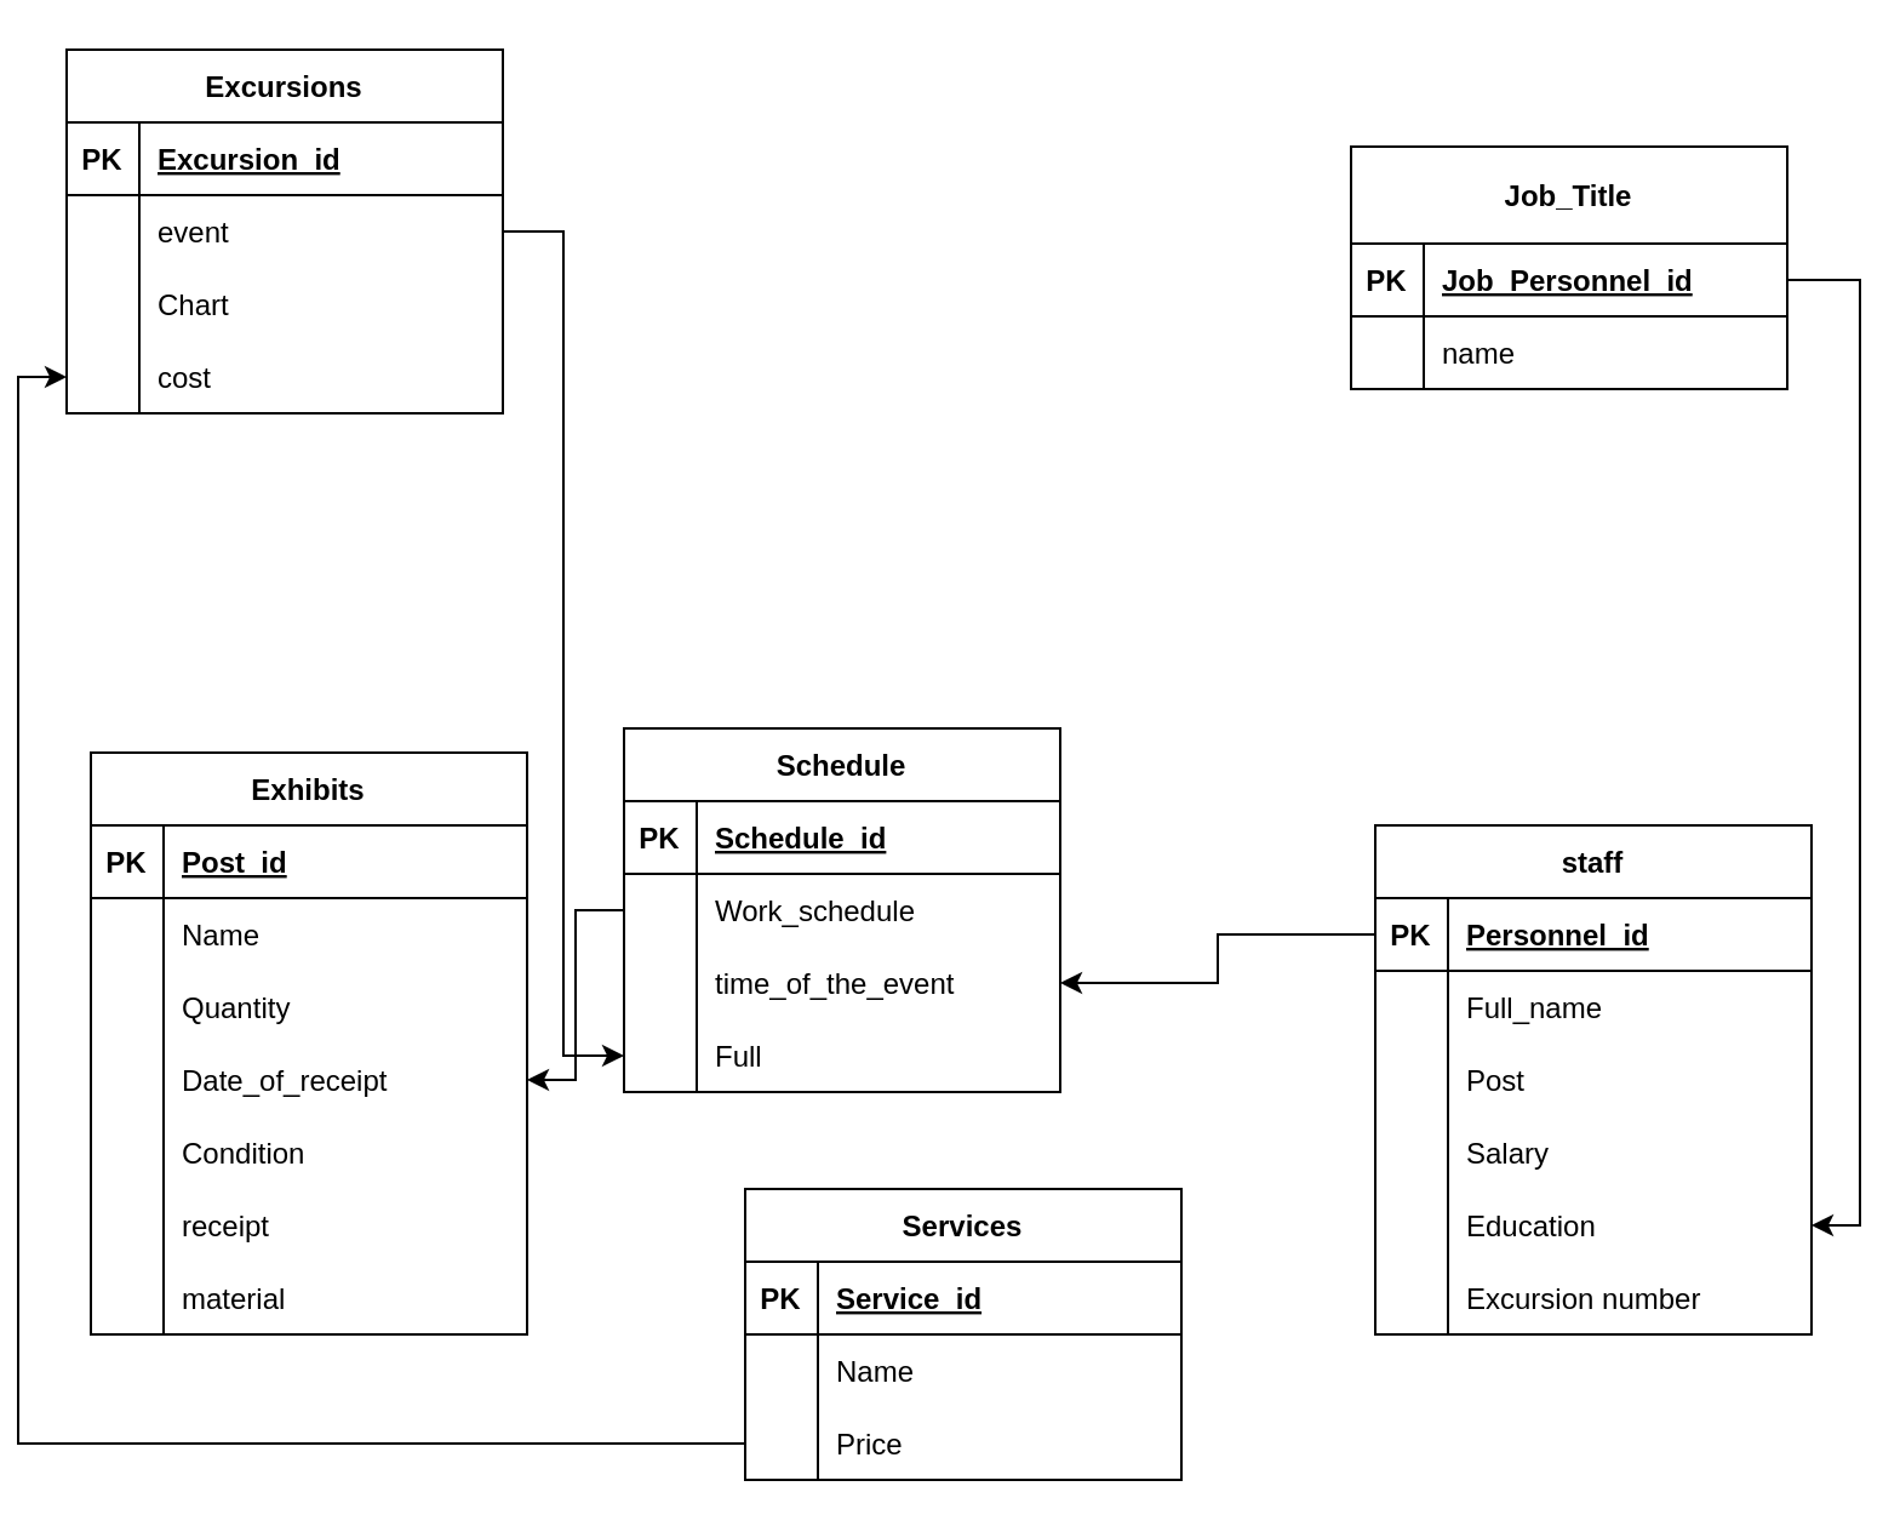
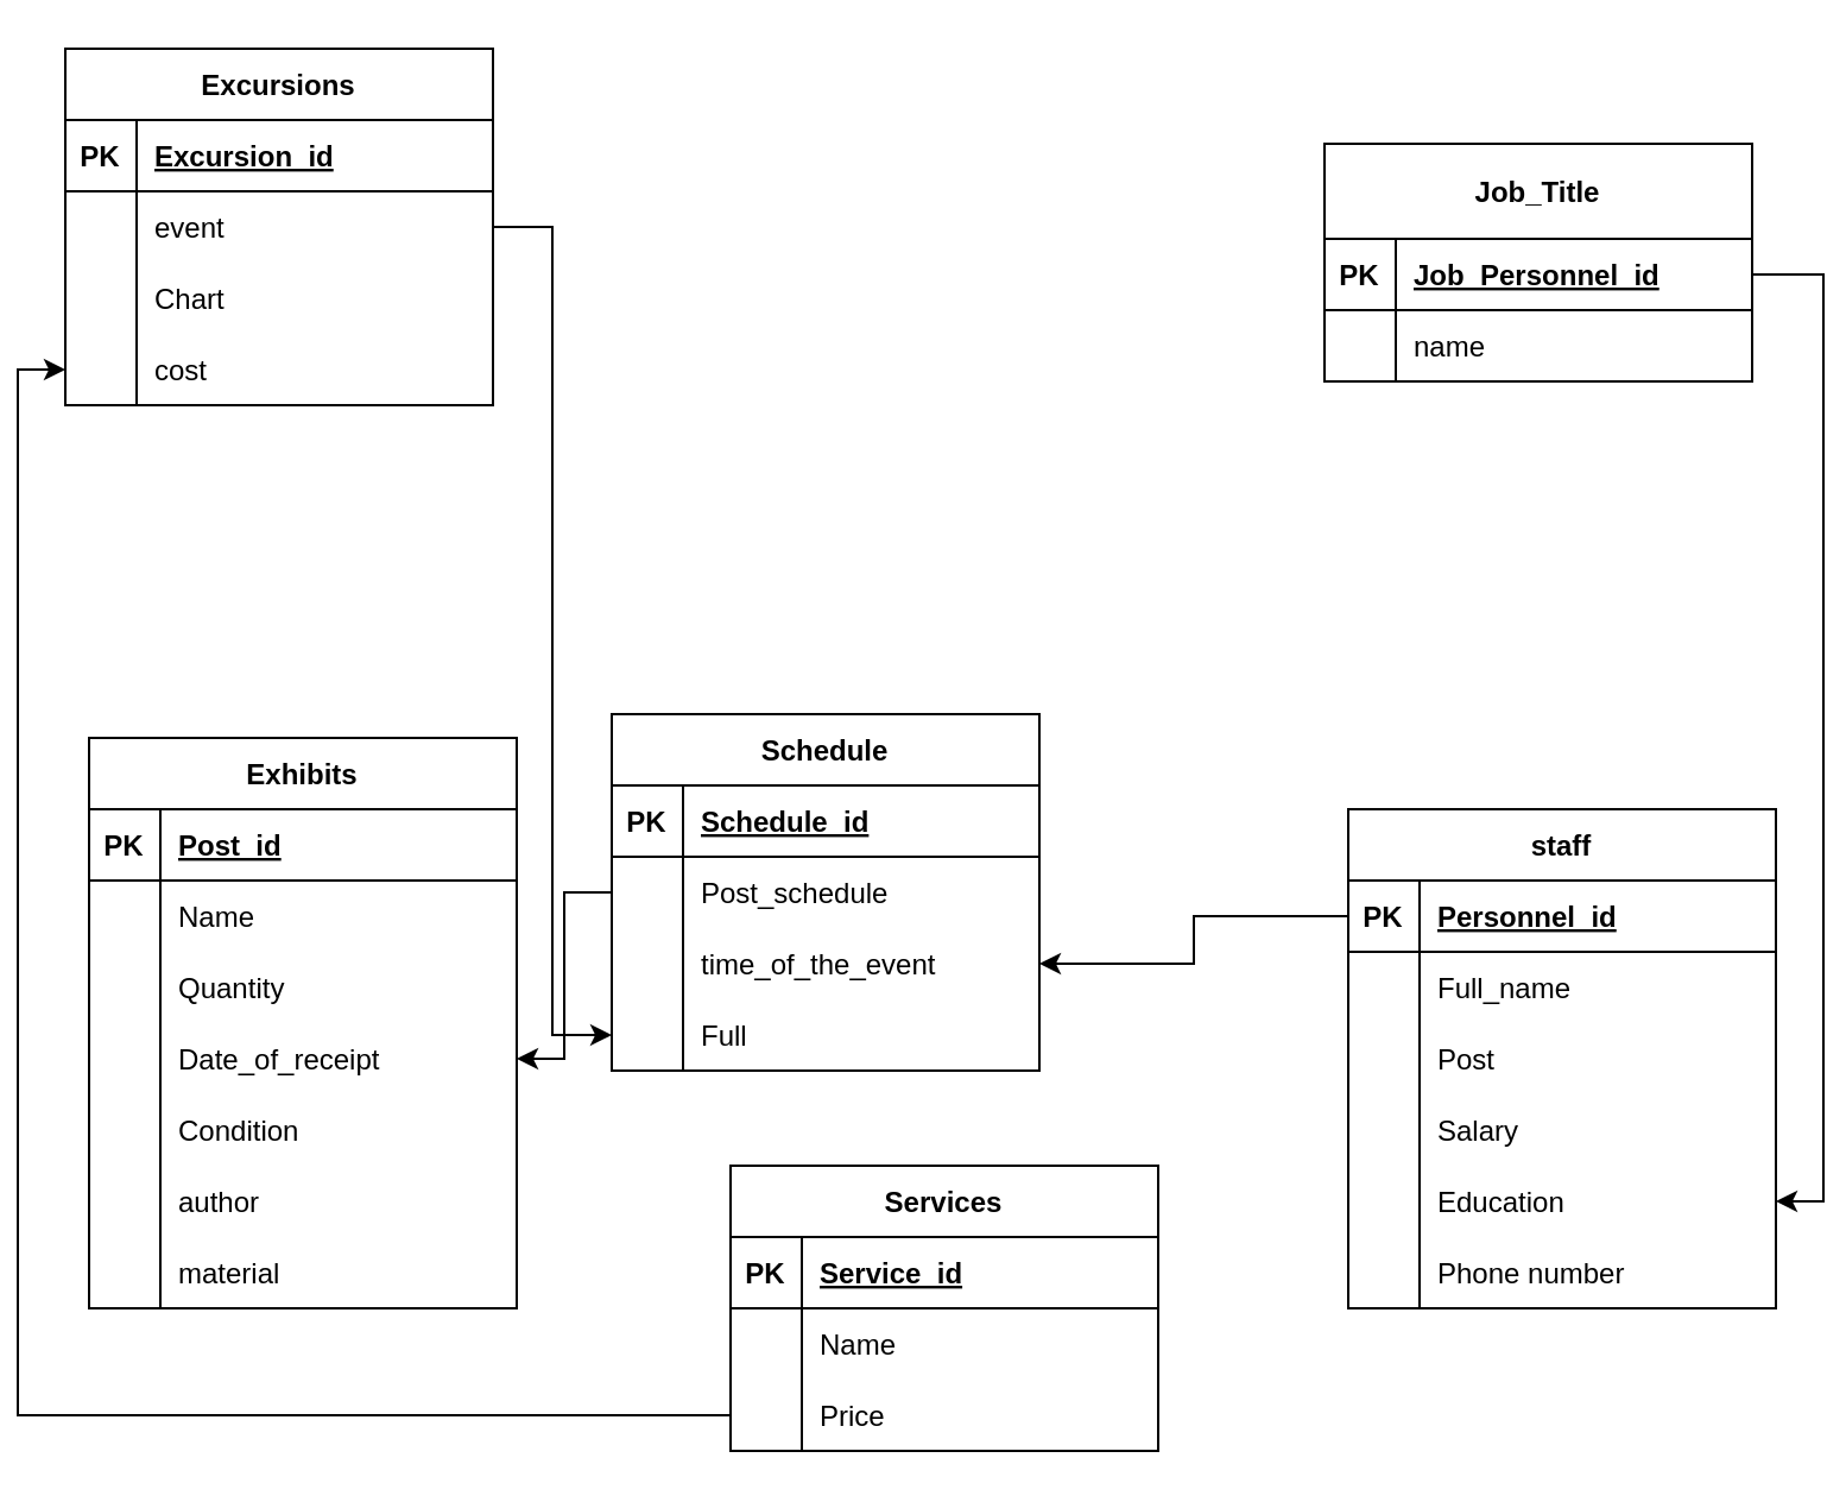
- <mxCell id="79" value="Work_schedule" style="shape=partialRectangle;connectable=0;fillColor=none;top=0;left=0;bottom=0;right=0;align=left;spacingLeft=6;overflow=hidden;" parent="77" vertex="1"><mxGeometry x="30" width="150" height="30" as="geometry"><mxRectangle width="150" height="30" as="alternateBounds" /></mxGeometry></mxCell>
+ <mxCell id="79" value="Post_schedule" style="shape=partialRectangle;connectable=0;fillColor=none;top=0;left=0;bottom=0;right=0;align=left;spacingLeft=6;overflow=hidden;" parent="77" vertex="1"><mxGeometry x="30" width="150" height="30" as="geometry"><mxRectangle width="150" height="30" as="alternateBounds" /></mxGeometry></mxCell>
- <mxCell id="33" value="receipt" style="shape=partialRectangle;connectable=0;fillColor=none;top=0;left=0;bottom=0;right=0;align=left;spacingLeft=6;overflow=hidden;" parent="31" vertex="1"><mxGeometry x="30" width="150" height="30" as="geometry"><mxRectangle width="150" height="30" as="alternateBounds" /></mxGeometry></mxCell>
+ <mxCell id="33" value="author" style="shape=partialRectangle;connectable=0;fillColor=none;top=0;left=0;bottom=0;right=0;align=left;spacingLeft=6;overflow=hidden;" parent="31" vertex="1"><mxGeometry x="30" width="150" height="30" as="geometry"><mxRectangle width="150" height="30" as="alternateBounds" /></mxGeometry></mxCell>
- <mxCell id="55" value="Excursion number" style="shape=partialRectangle;connectable=0;fillColor=none;top=0;left=0;bottom=0;right=0;align=left;spacingLeft=6;overflow=hidden;" parent="53" vertex="1"><mxGeometry x="30" width="150" height="30" as="geometry"><mxRectangle width="150" height="30" as="alternateBounds" /></mxGeometry></mxCell>
+ <mxCell id="55" value="Phone number" style="shape=partialRectangle;connectable=0;fillColor=none;top=0;left=0;bottom=0;right=0;align=left;spacingLeft=6;overflow=hidden;" parent="53" vertex="1"><mxGeometry x="30" width="150" height="30" as="geometry"><mxRectangle width="150" height="30" as="alternateBounds" /></mxGeometry></mxCell>
